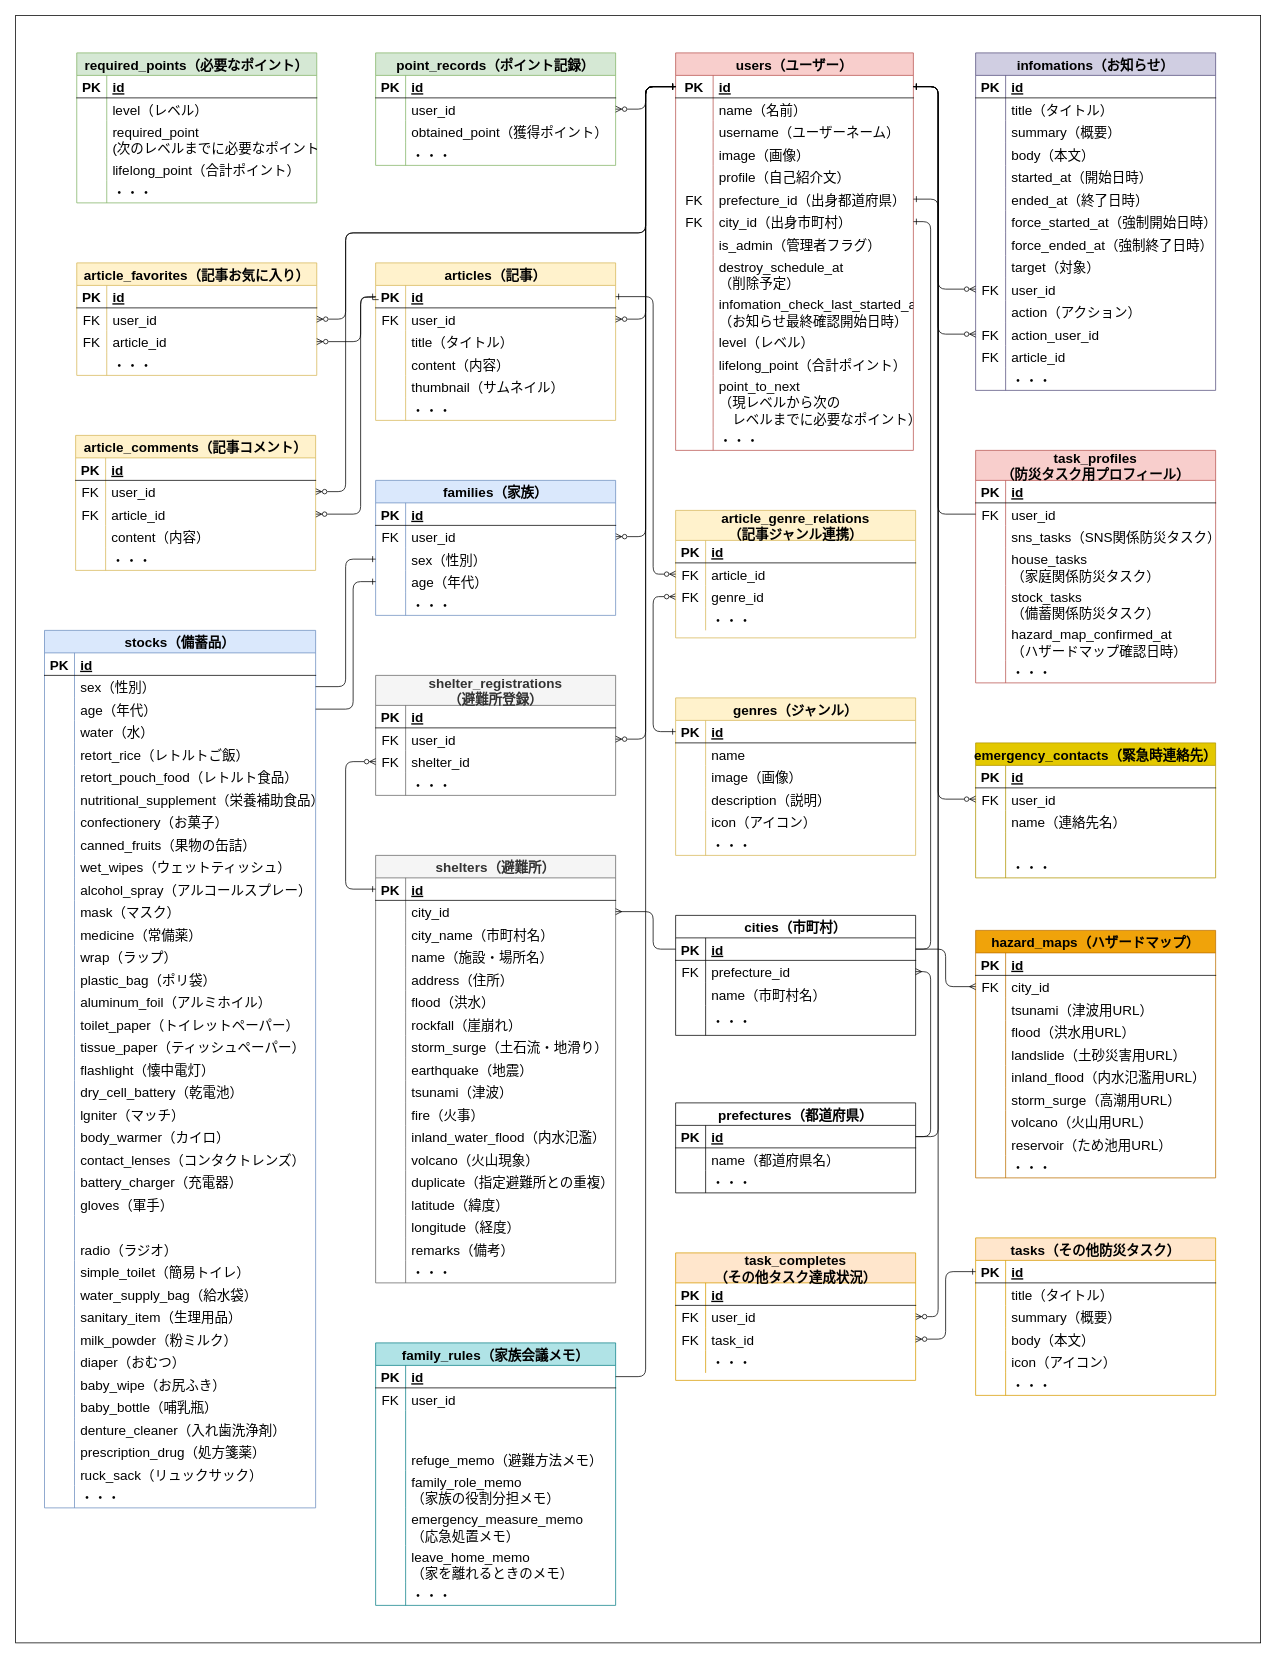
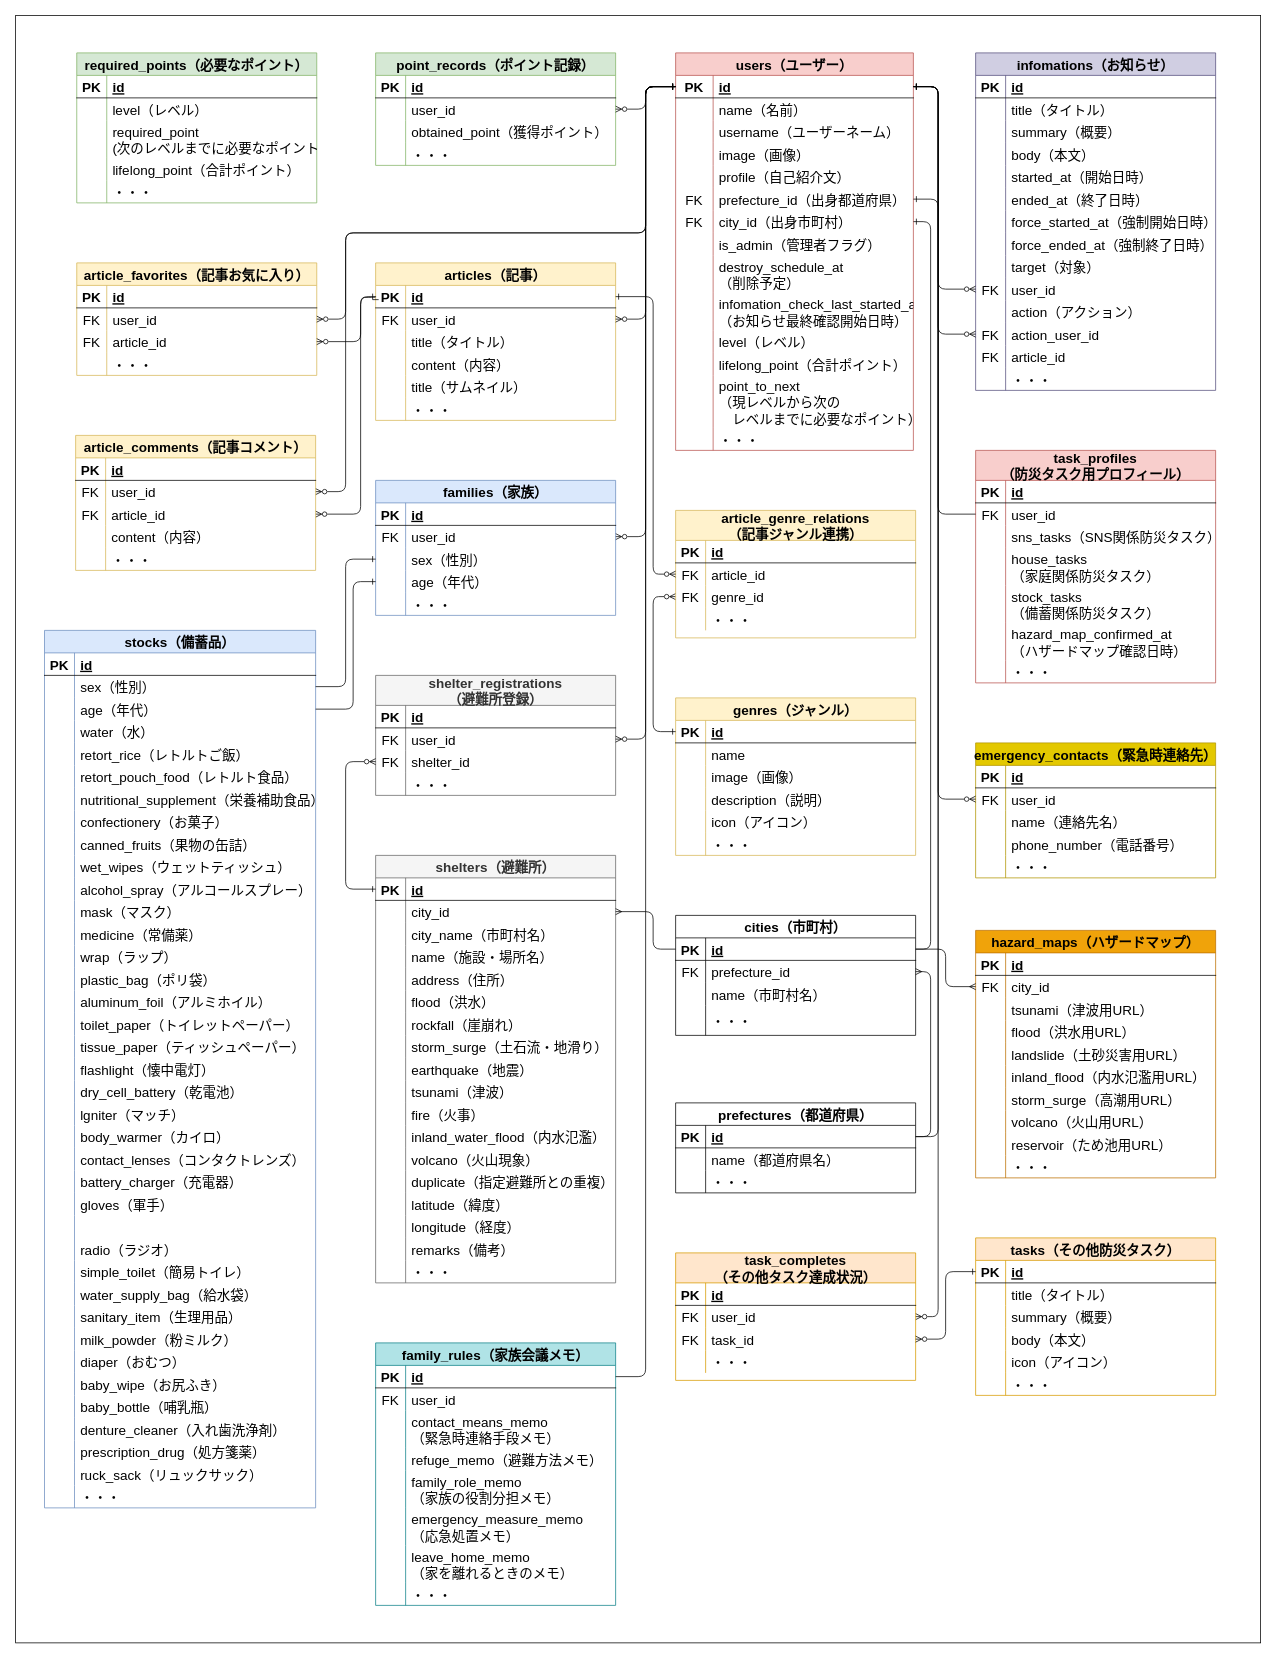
- <mxCell id="74" value="thumbnail（サムネイル）" style="shape=partialRectangle;connectable=0;fillColor=none;top=0;left=0;bottom=0;right=0;align=left;spacingLeft=6;overflow=hidden;fontSize=18;" parent="72" vertex="1"><mxGeometry x="40" width="280" height="30" as="geometry"><mxRectangle width="280" height="30" as="alternateBounds" /></mxGeometry></mxCell>
+ <mxCell id="74" value="title（サムネイル）" style="shape=partialRectangle;connectable=0;fillColor=none;top=0;left=0;bottom=0;right=0;align=left;spacingLeft=6;overflow=hidden;fontSize=18;" parent="72" vertex="1"><mxGeometry x="40" width="280" height="30" as="geometry"><mxRectangle width="280" height="30" as="alternateBounds" /></mxGeometry></mxCell>
+ <mxCell id="219" value="phone_number（電話番号）" style="shape=partialRectangle;connectable=0;fillColor=none;top=0;left=0;bottom=0;right=0;align=left;spacingLeft=6;overflow=hidden;fontSize=18;" parent="217" vertex="1"><mxGeometry x="40" width="280" height="30" as="geometry"><mxRectangle width="280" height="30" as="alternateBounds" /></mxGeometry></mxCell>
+ <mxCell id="552" value="contact_means_memo&#10;（緊急時連絡手段メモ）" style="shape=partialRectangle;connectable=0;fillColor=none;top=0;left=0;bottom=0;right=0;align=left;spacingLeft=6;overflow=hidden;fontSize=18;" parent="550" vertex="1"><mxGeometry x="40" width="280" height="50" as="geometry"><mxRectangle width="280" height="50" as="alternateBounds" /></mxGeometry></mxCell>
